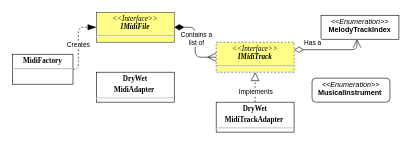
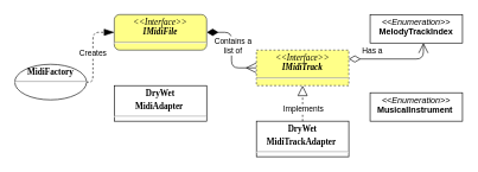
- <mxCell id="9" value="&lt;p style=&quot;margin: 4px 0px 0px ; text-align: center&quot;&gt;&lt;font style=&quot;font-size: 12px&quot;&gt;&lt;i&gt;&amp;lt;&amp;lt;Interface&amp;gt;&amp;gt;&lt;/i&gt;&lt;br&gt;&lt;b&gt;&lt;i&gt;IMidiFile&lt;/i&gt;&lt;/b&gt;&lt;/font&gt;&lt;/p&gt;&lt;hr&gt;&lt;p style=&quot;margin: 0px 0px 0px 4px&quot;&gt;&lt;br&gt;&lt;/p&gt;" style="verticalAlign=top;align=left;overflow=fill;fontSize=12;fontFamily=Verdana;html=1;fillColor=#ffff88;strokeColor=#36393d;" parent="1" vertex="1"><mxGeometry x="160" y="20" width="130" height="50" as="geometry" /></mxCell>
+ <mxCell id="9" value="&lt;p style=&quot;margin: 4px 0px 0px ; text-align: center&quot;&gt;&lt;font style=&quot;font-size: 12px&quot;&gt;&lt;i&gt;&amp;lt;&amp;lt;Interface&amp;gt;&amp;gt;&lt;/i&gt;&lt;br&gt;&lt;b&gt;&lt;i&gt;IMidiFile&lt;/i&gt;&lt;/b&gt;&lt;/font&gt;&lt;/p&gt;&lt;hr&gt;&lt;p style=&quot;margin: 0px 0px 0px 4px&quot;&gt;&lt;br&gt;&lt;/p&gt;" style="verticalAlign=top;align=left;overflow=fill;fontSize=12;fontFamily=Verdana;html=1;fillColor=#ffff88;strokeColor=#36393d;rounded=1;" parent="1" vertex="1"><mxGeometry x="160" y="20" width="130" height="50" as="geometry" /></mxCell>
- <mxCell id="7" value="&lt;p style=&quot;margin: 0px ; margin-top: 4px ; text-align: center&quot;&gt;&lt;font&gt;&lt;i style=&quot;font-size: 12px&quot;&gt;&amp;lt;&amp;lt;Enumeration&amp;gt;&amp;gt;&lt;/i&gt;&lt;br&gt;&lt;b&gt;MelodyTrackIndex&lt;/b&gt;&lt;br&gt;&lt;/font&gt;&lt;/p&gt;" style="verticalAlign=top;align=left;overflow=fill;fontSize=12;fontFamily=Helvetica;html=1;" parent="1" vertex="1"><mxGeometry x="535" y="25" width="130" height="40" as="geometry" /></mxCell>
+ <mxCell id="7" value="&lt;p style=&quot;margin: 0px ; margin-top: 4px ; text-align: center&quot;&gt;&lt;font&gt;&lt;i style=&quot;font-size: 12px&quot;&gt;&amp;lt;&amp;lt;Enumeration&amp;gt;&amp;gt;&lt;/i&gt;&lt;br&gt;&lt;b&gt;MelodyTrackIndex&lt;/b&gt;&lt;br&gt;&lt;/font&gt;&lt;/p&gt;" style="verticalAlign=top;align=left;overflow=fill;fontSize=12;fontFamily=Helvetica;html=1;" parent="1" vertex="1"><mxGeometry x="520" y="20" width="130" height="40" as="geometry" /></mxCell>
- <mxCell id="11" value="&lt;p style=&quot;margin: 4px 0px 0px ; text-align: center ; font-size: 12px&quot;&gt;&lt;b&gt;MidiFactory&lt;/b&gt;&lt;br&gt;&lt;/p&gt;&lt;hr style=&quot;font-size: 12px&quot;&gt;&lt;p style=&quot;margin: 0px 0px 0px 4px&quot;&gt;&lt;br&gt;&lt;/p&gt;" style="verticalAlign=top;align=left;overflow=fill;fontSize=12;fontFamily=Verdana;html=1;" parent="1" vertex="1"><mxGeometry x="20" y="90" width="101" height="50" as="geometry" /></mxCell>
+ <mxCell id="11" value="&lt;p style=&quot;margin: 4px 0px 0px ; text-align: center ; font-size: 12px&quot;&gt;&lt;b&gt;MidiFactory&lt;/b&gt;&lt;br&gt;&lt;/p&gt;&lt;hr style=&quot;font-size: 12px&quot;&gt;&lt;p style=&quot;margin: 0px 0px 0px 4px&quot;&gt;&lt;br&gt;&lt;/p&gt;" style="ellipse;verticalAlign=top;align=left;overflow=fill;fontSize=12;fontFamily=Verdana;html=1;" parent="1" vertex="1"><mxGeometry x="20" y="90" width="101" height="50" as="geometry" /></mxCell>
- <mxCell id="10" value="&lt;p style=&quot;margin: 0px ; margin-top: 4px ; text-align: center&quot;&gt;&lt;font&gt;&lt;i style=&quot;font-size: 12px&quot;&gt;&amp;lt;&amp;lt;Enumeration&amp;gt;&amp;gt;&lt;/i&gt;&lt;br&gt;&lt;b&gt;MusicalInstrument&amp;nbsp;&lt;/b&gt;&lt;br&gt;&lt;/font&gt;&lt;/p&gt;" style="verticalAlign=top;align=left;overflow=fill;fontSize=12;fontFamily=Helvetica;html=1;rounded=1;" parent="1" vertex="1"><mxGeometry x="520" y="130" width="130" height="40" as="geometry" /></mxCell>
+ <mxCell id="10" value="&lt;p style=&quot;margin: 0px ; margin-top: 4px ; text-align: center&quot;&gt;&lt;font&gt;&lt;i style=&quot;font-size: 12px&quot;&gt;&amp;lt;&amp;lt;Enumeration&amp;gt;&amp;gt;&lt;/i&gt;&lt;br&gt;&lt;b&gt;MusicalInstrument&amp;nbsp;&lt;/b&gt;&lt;br&gt;&lt;/font&gt;&lt;/p&gt;" style="verticalAlign=top;align=left;overflow=fill;fontSize=12;fontFamily=Helvetica;html=1;" parent="1" vertex="1"><mxGeometry x="520" y="130" width="130" height="40" as="geometry" /></mxCell>
